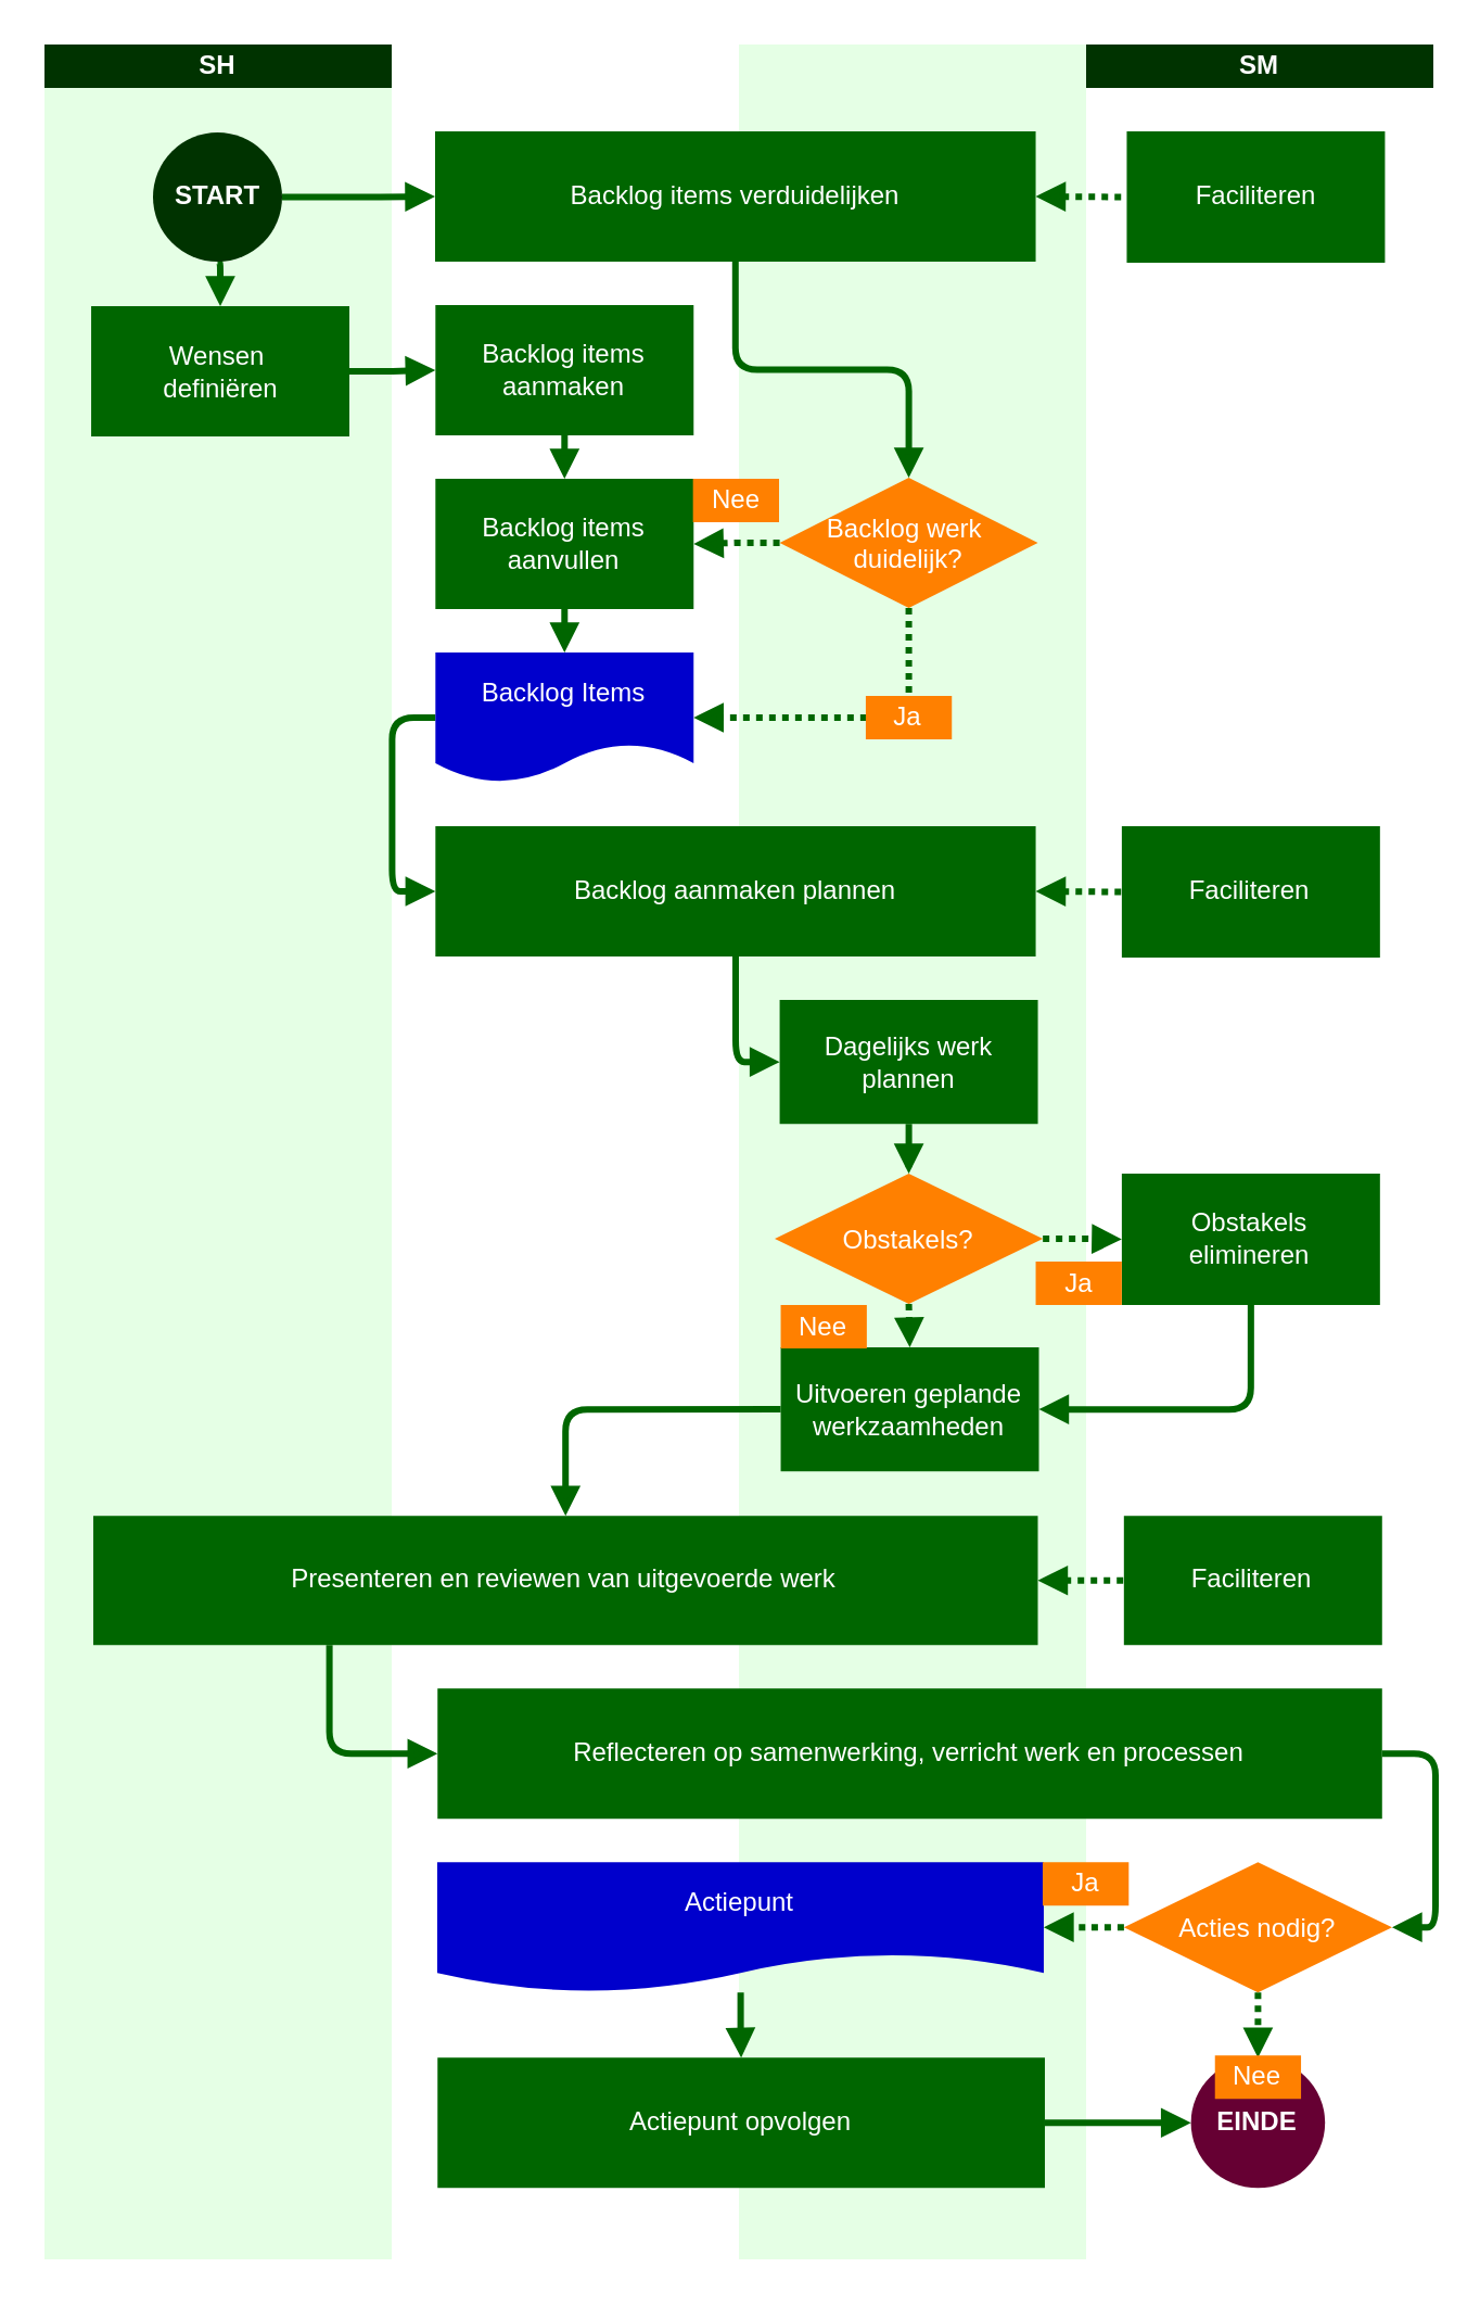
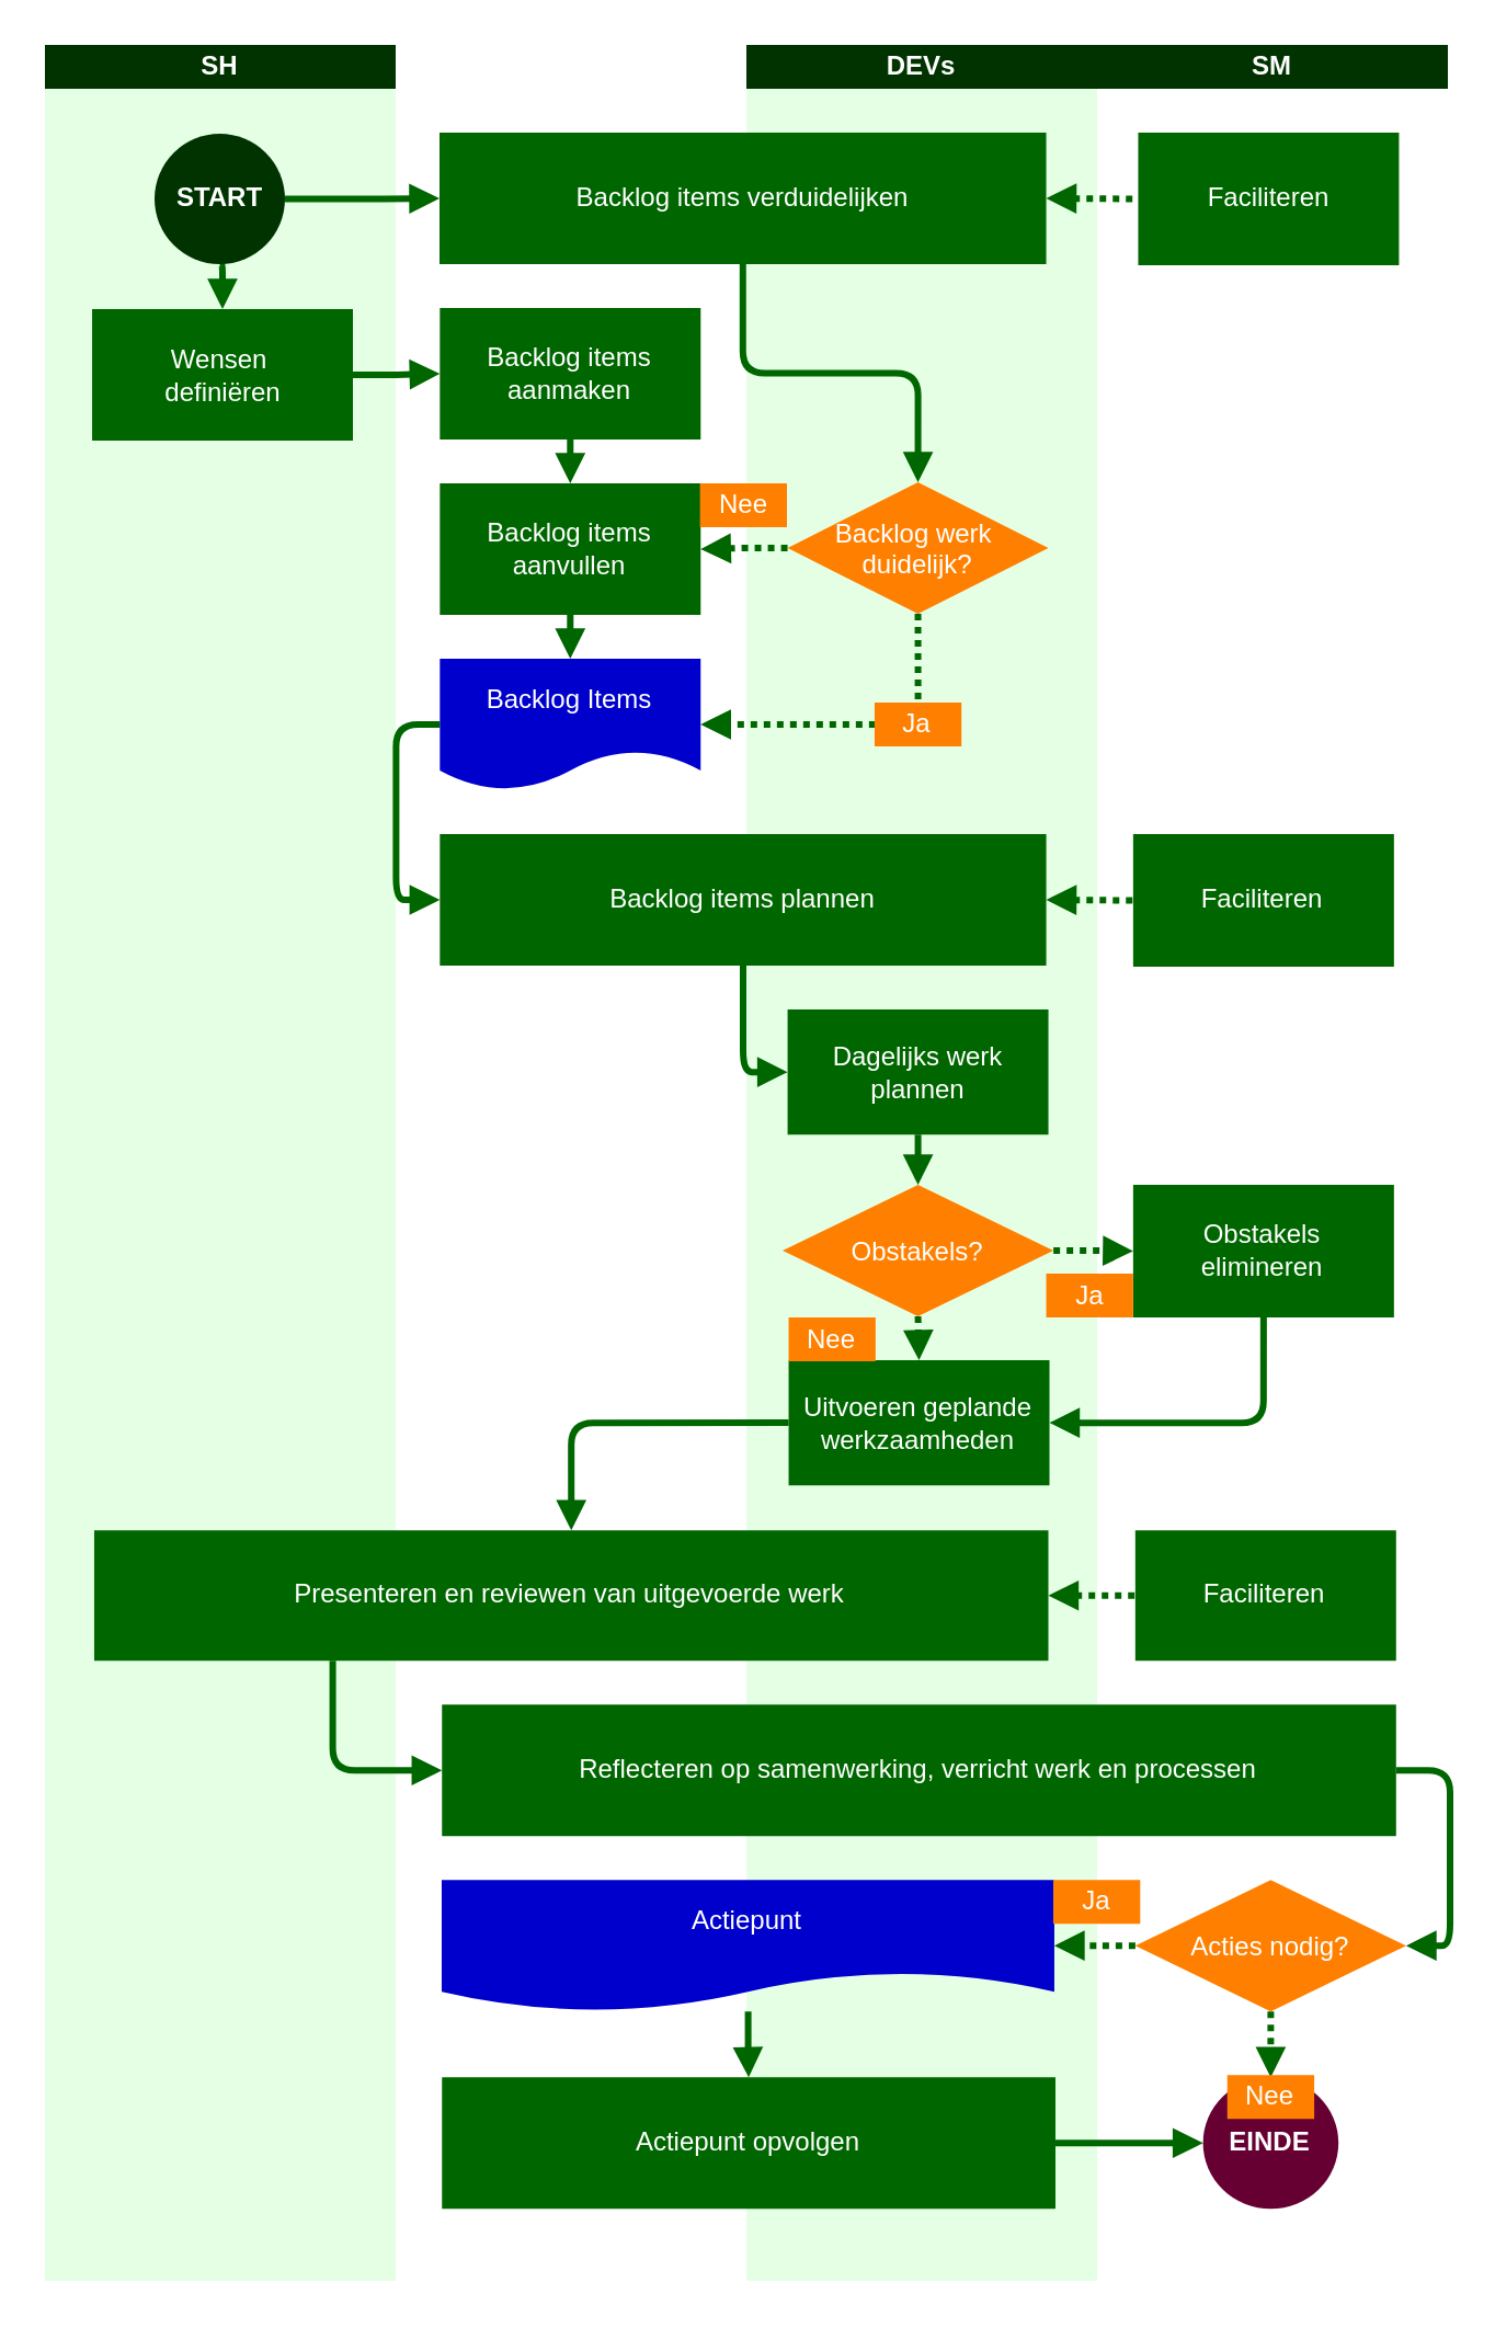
+ <mxCell id="5" value="&lt;font style=&quot;color: rgb(255, 255, 255);&quot;&gt;&lt;b&gt;DEVs&lt;/b&gt;&lt;/font&gt;" style="rounded=0;whiteSpace=wrap;html=1;strokeColor=none;fillColor=#003300;" parent="1" vertex="1"><mxGeometry x="340" width="160" height="20" as="geometry" y="20" /></mxCell>
- <mxCell id="26" value="Backlog aanmaken plannen" style="whiteSpace=wrap;strokeColor=none;fillColor=#006600;shadow=0;fontColor=#FFFFFF;fontFamily=Helvetica;fontStyle=0;html=1;fontSize=12;spacing=6;verticalAlign=middle;fillStyle=auto;" parent="1" vertex="1"><mxGeometry x="200.158" y="380" width="276.623" height="60" as="geometry" /></mxCell>
+ <mxCell id="26" value="Backlog items plannen" style="whiteSpace=wrap;strokeColor=none;fillColor=#006600;shadow=0;fontColor=#FFFFFF;fontFamily=Helvetica;fontStyle=0;html=1;fontSize=12;spacing=6;verticalAlign=middle;fillStyle=auto;" parent="1" vertex="1"><mxGeometry x="200.158" y="380" width="276.623" height="60" as="geometry" /></mxCell>
